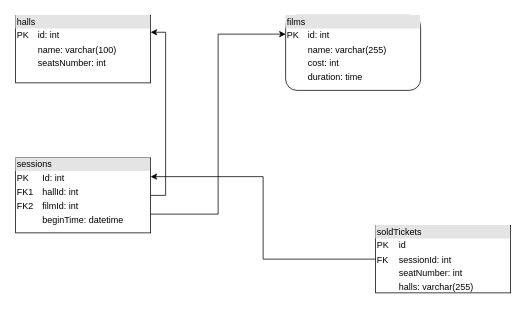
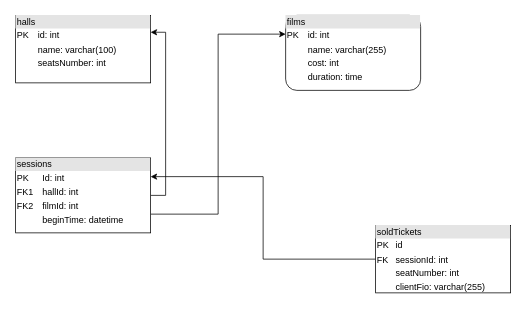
- <mxCell id="8" value="&lt;div style=&quot;box-sizing:border-box;width:100%;background:#e4e4e4;padding:2px;&quot;&gt;soldTickets&lt;/div&gt;&lt;table style=&quot;width:100%;font-size:1em;&quot; cellpadding=&quot;2&quot; cellspacing=&quot;0&quot;&gt;&lt;tbody&gt;&lt;tr&gt;&lt;td&gt;PK&lt;/td&gt;&lt;td&gt;id&lt;/td&gt;&lt;/tr&gt;&lt;tr&gt;&lt;td&gt;FK&lt;/td&gt;&lt;td&gt;sessionId: int&lt;/td&gt;&lt;/tr&gt;&lt;tr&gt;&lt;td&gt;&lt;/td&gt;&lt;td&gt;seatNumber: int&lt;br&gt;&lt;/td&gt;&lt;/tr&gt;&lt;tr&gt;&lt;td&gt;&lt;br&gt;&lt;/td&gt;&lt;td&gt;halls: varchar(255)&lt;/td&gt;&lt;/tr&gt;&lt;/tbody&gt;&lt;/table&gt;" style="verticalAlign=top;align=left;overflow=fill;html=1;whiteSpace=wrap;" vertex="1" parent="1"><mxGeometry x="500" y="300" width="180" height="90" as="geometry" /></mxCell>
+ <mxCell id="8" value="&lt;div style=&quot;box-sizing:border-box;width:100%;background:#e4e4e4;padding:2px;&quot;&gt;soldTickets&lt;/div&gt;&lt;table style=&quot;width:100%;font-size:1em;&quot; cellpadding=&quot;2&quot; cellspacing=&quot;0&quot;&gt;&lt;tbody&gt;&lt;tr&gt;&lt;td&gt;PK&lt;/td&gt;&lt;td&gt;id&lt;/td&gt;&lt;/tr&gt;&lt;tr&gt;&lt;td&gt;FK&lt;/td&gt;&lt;td&gt;sessionId: int&lt;/td&gt;&lt;/tr&gt;&lt;tr&gt;&lt;td&gt;&lt;/td&gt;&lt;td&gt;seatNumber: int&lt;br&gt;&lt;/td&gt;&lt;/tr&gt;&lt;tr&gt;&lt;td&gt;&lt;br&gt;&lt;/td&gt;&lt;td&gt;clientFio: varchar(255)&lt;/td&gt;&lt;/tr&gt;&lt;/tbody&gt;&lt;/table&gt;" style="verticalAlign=top;align=left;overflow=fill;html=1;whiteSpace=wrap;" vertex="1" parent="1"><mxGeometry x="500" y="300" width="180" height="90" as="geometry" /></mxCell>
